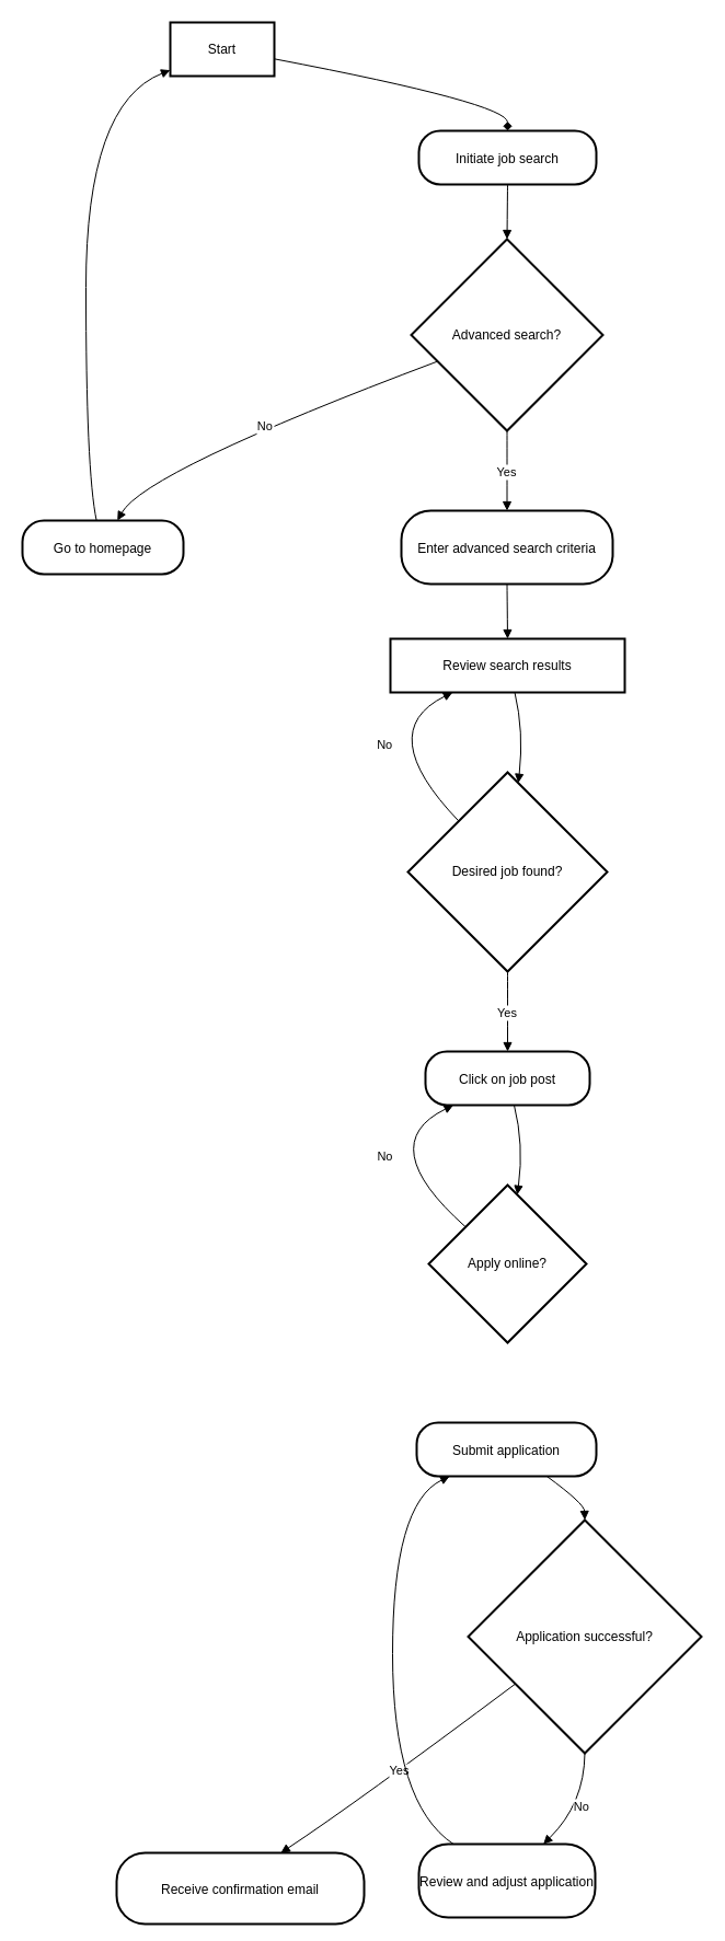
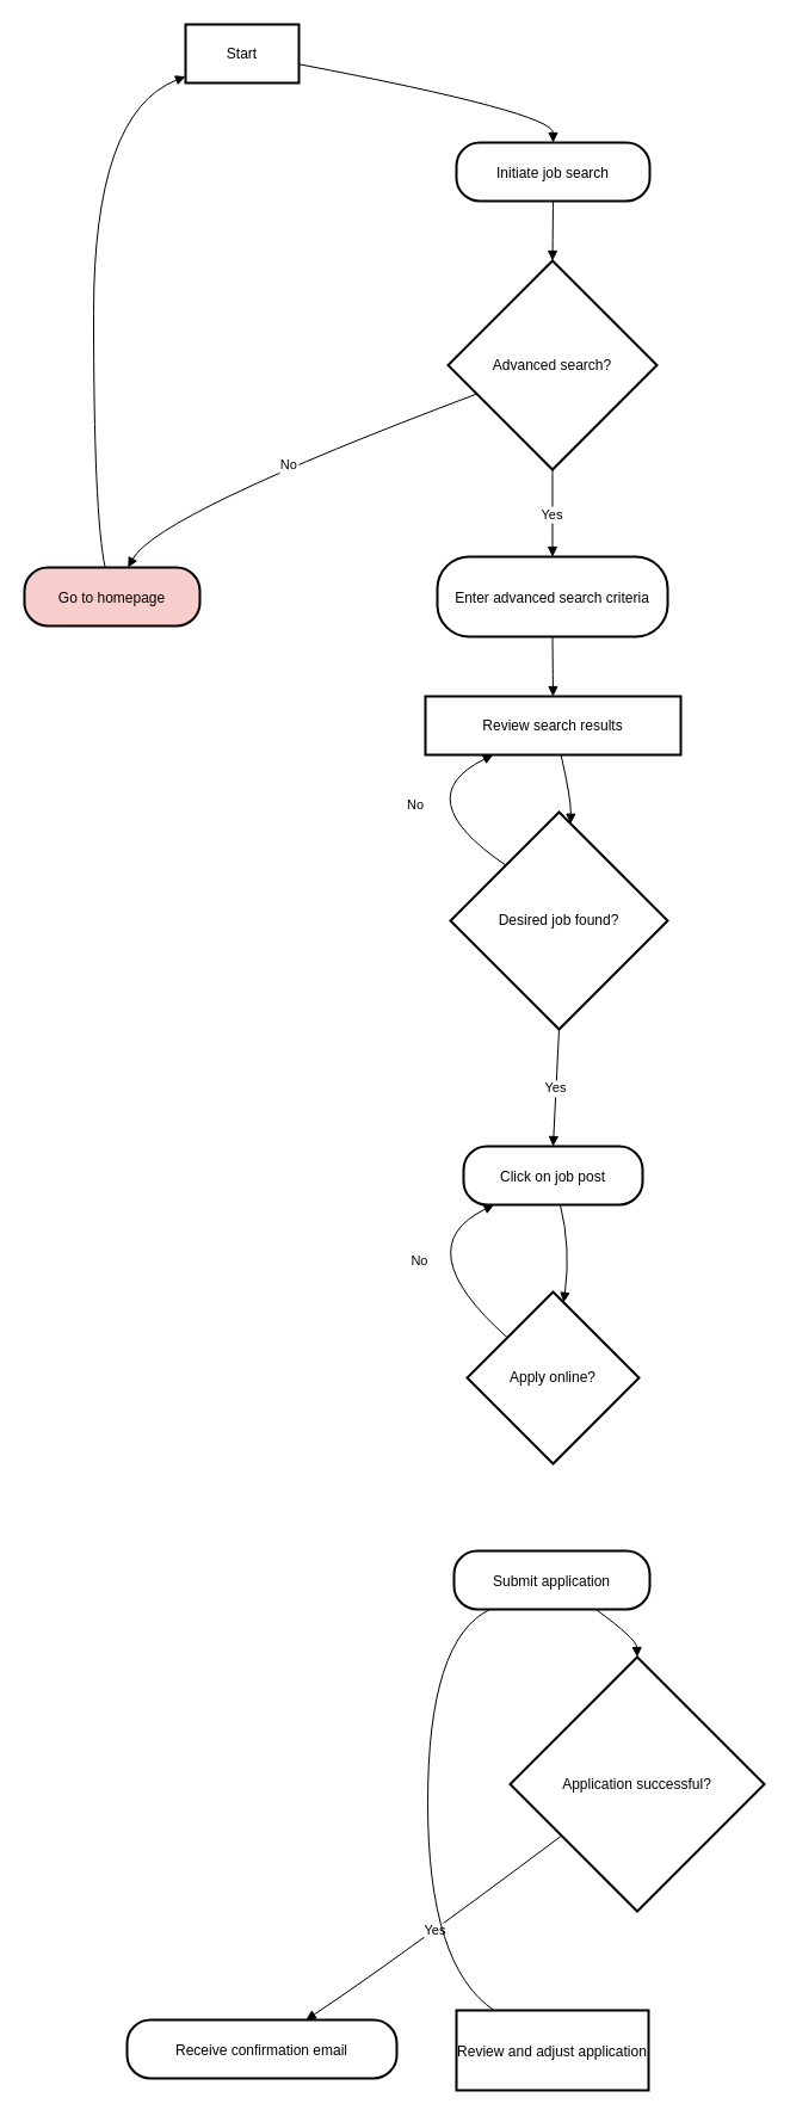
- <mxCell id="15" value="" style="curved=1;startArrow=none;endArrow=diamond;exitX=1;exitY=0.68;entryX=0.5;entryY=0;" edge="1" parent="1" source="2" target="3"><mxGeometry relative="1" as="geometry"><Array as="points"><mxPoint x="463" y="94" /></Array></mxGeometry></mxCell>
+ <mxCell id="15" value="" style="curved=1;startArrow=none;endArrow=block;exitX=1;exitY=0.68;entryX=0.5;entryY=0;" edge="1" parent="1" source="2" target="3"><mxGeometry relative="1" as="geometry"><Array as="points"><mxPoint x="463" y="94" /></Array></mxGeometry></mxCell>
- <mxCell id="5" value="Go to homepage" style="rounded=1;arcSize=40;strokeWidth=2" vertex="1" parent="1"><mxGeometry x="20" y="475" width="147" height="49" as="geometry" /></mxCell>
+ <mxCell id="5" value="Go to homepage" style="rounded=1;arcSize=40;strokeWidth=2;fillColor=#f8cecc;" vertex="1" parent="1"><mxGeometry x="20" y="475" width="147" height="49" as="geometry" /></mxCell>
- <mxCell id="8" value="Desired job found?" style="rhombus;strokeWidth=2;whiteSpace=wrap;" vertex="1" parent="1"><mxGeometry x="372" y="705" width="182" height="182" as="geometry" /></mxCell>
+ <mxCell id="8" value="Desired job found?" style="rhombus;strokeWidth=2;whiteSpace=wrap;" vertex="1" parent="1"><mxGeometry x="377" y="680" width="182" height="182" as="geometry" /></mxCell>
- <mxCell id="28" value="" style="curved=1;startArrow=none;endArrow=block;exitX=0.19;exitY=-0.01;entryX=0.19;entryY=0.99;" edge="1" parent="1" source="14" target="11"><mxGeometry relative="1" as="geometry"><Array as="points"><mxPoint x="358" y="1647" /><mxPoint x="358" y="1373" /></Array></mxGeometry></mxCell>
+ <mxCell id="28" value="" style="curved=1;startArrow=none;endArrow=none;exitX=0.19;exitY=-0.01;entryX=0.19;entryY=0.99;" edge="1" parent="1" source="14" target="11"><mxGeometry relative="1" as="geometry"><Array as="points"><mxPoint x="358" y="1647" /><mxPoint x="358" y="1373" /></Array></mxGeometry></mxCell>
- <mxCell id="27" value="No" style="curved=1;startArrow=none;endArrow=block;exitX=0.5;exitY=1;entryX=0.71;entryY=-0.01;" edge="1" parent="1" source="12" target="14"><mxGeometry relative="1" as="geometry"><Array as="points"><mxPoint x="533" y="1647" /></Array></mxGeometry></mxCell>
- <mxCell id="14" value="Review and adjust application" style="rounded=1;arcSize=40;strokeWidth=2" vertex="1" parent="1"><mxGeometry x="382" y="1684" width="161" height="67" as="geometry" /></mxCell>
+ <mxCell id="14" value="Review and adjust application" style="arcSize=40;strokeWidth=2;rounded=0;" vertex="1" parent="1"><mxGeometry x="382" y="1684" width="161" height="67" as="geometry" /></mxCell>
- <mxCell id="13" value="Receive confirmation email" style="rounded=1;arcSize=40;strokeWidth=2" vertex="1" parent="1"><mxGeometry x="106" y="1692" width="226" height="65" as="geometry" /></mxCell>
+ <mxCell id="13" value="Receive confirmation email" style="rounded=1;arcSize=40;strokeWidth=2" vertex="1" parent="1"><mxGeometry x="106" y="1692" width="226" height="49" as="geometry" /></mxCell>
